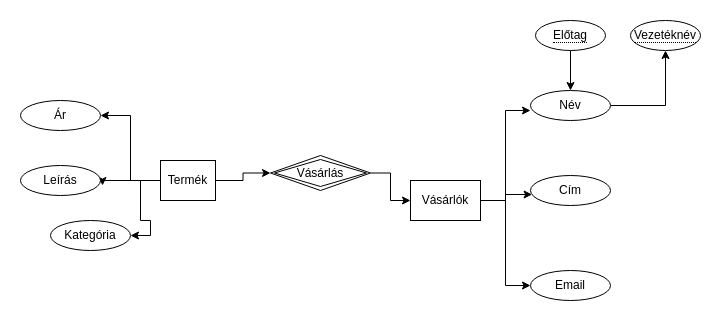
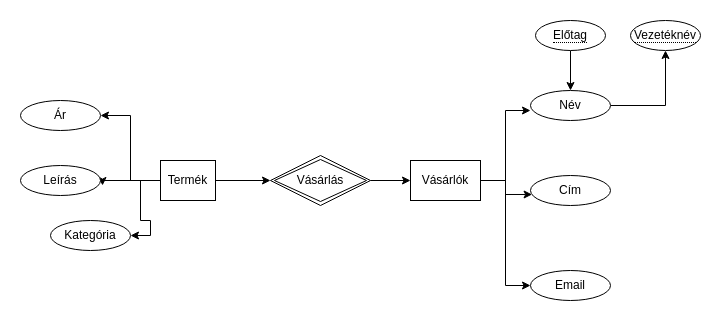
- <mxCell id="19" value="Vásárlás" style="shape=rhombus;double=1;perimeter=rhombusPerimeter;whiteSpace=wrap;html=1;align=center;" vertex="1" parent="1"><mxGeometry x="270" y="155" width="100" height="35" as="geometry" /></mxCell>
+ <mxCell id="19" value="Vásárlás" style="shape=rhombus;double=1;perimeter=rhombusPerimeter;whiteSpace=wrap;html=1;align=center;" vertex="1" parent="1"><mxGeometry x="270" y="155" width="100" height="50" as="geometry" /></mxCell>
- <mxCell id="10" value="Vásárlók" style="whiteSpace=wrap;html=1;align=center;" vertex="1" parent="1"><mxGeometry x="410" y="180" width="70" height="40" as="geometry" /></mxCell>
+ <mxCell id="10" value="Vásárlók" style="whiteSpace=wrap;html=1;align=center;" vertex="1" parent="1"><mxGeometry x="410" y="160" width="70" height="40" as="geometry" /></mxCell>
